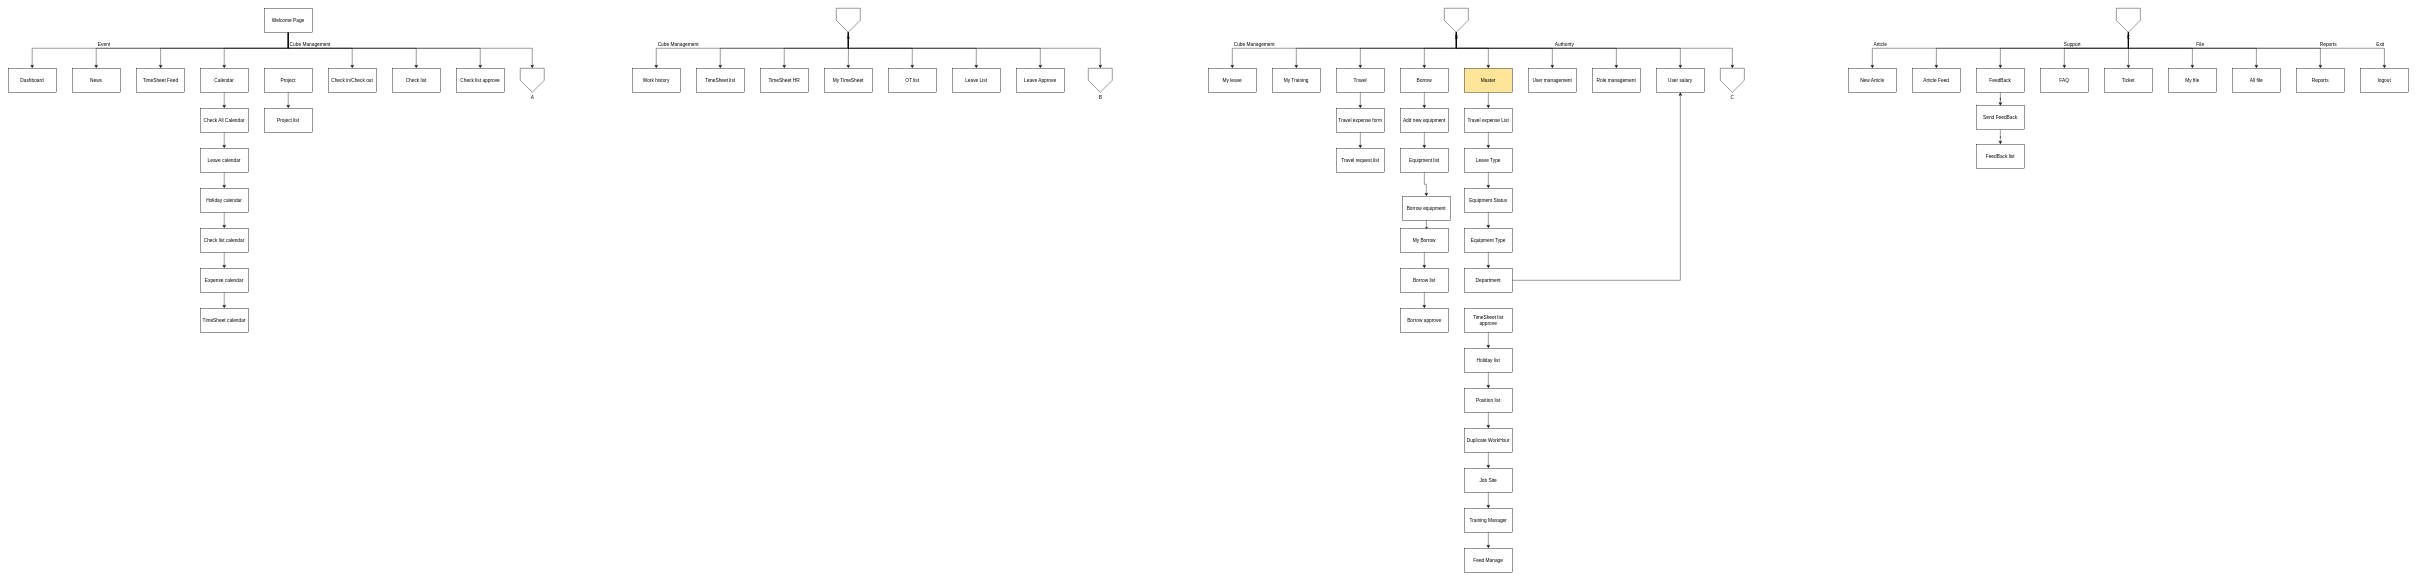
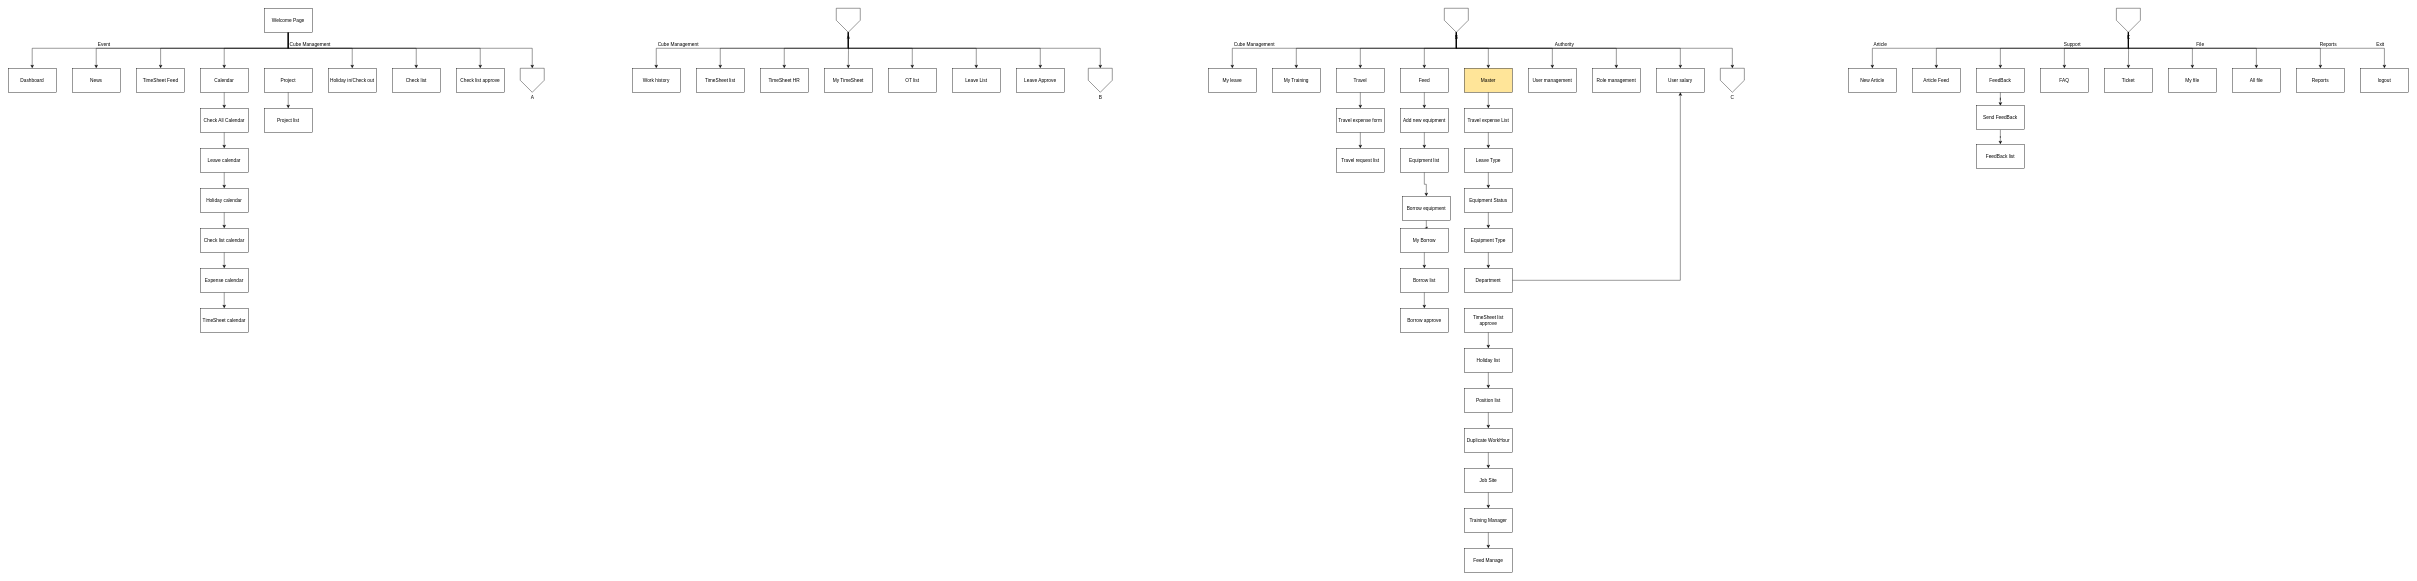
- <mxCell id="18" value="Check in/Check out" style="rounded=0;whiteSpace=wrap;html=1;" parent="1" vertex="1"><mxGeometry x="820" y="170" width="120" height="60" as="geometry" /></mxCell>
+ <mxCell id="18" value="Holiday in/Check out" style="rounded=0;whiteSpace=wrap;html=1;" parent="1" vertex="1"><mxGeometry x="820" y="170" width="120" height="60" as="geometry" /></mxCell>
- <mxCell id="32" value="Borrow" style="rounded=0;whiteSpace=wrap;html=1;" parent="1" vertex="1"><mxGeometry x="3500" y="170" width="120" height="60" as="geometry" /></mxCell>
+ <mxCell id="32" value="Feed" style="rounded=0;whiteSpace=wrap;html=1;" parent="1" vertex="1"><mxGeometry x="3500" y="170" width="120" height="60" as="geometry" /></mxCell>
